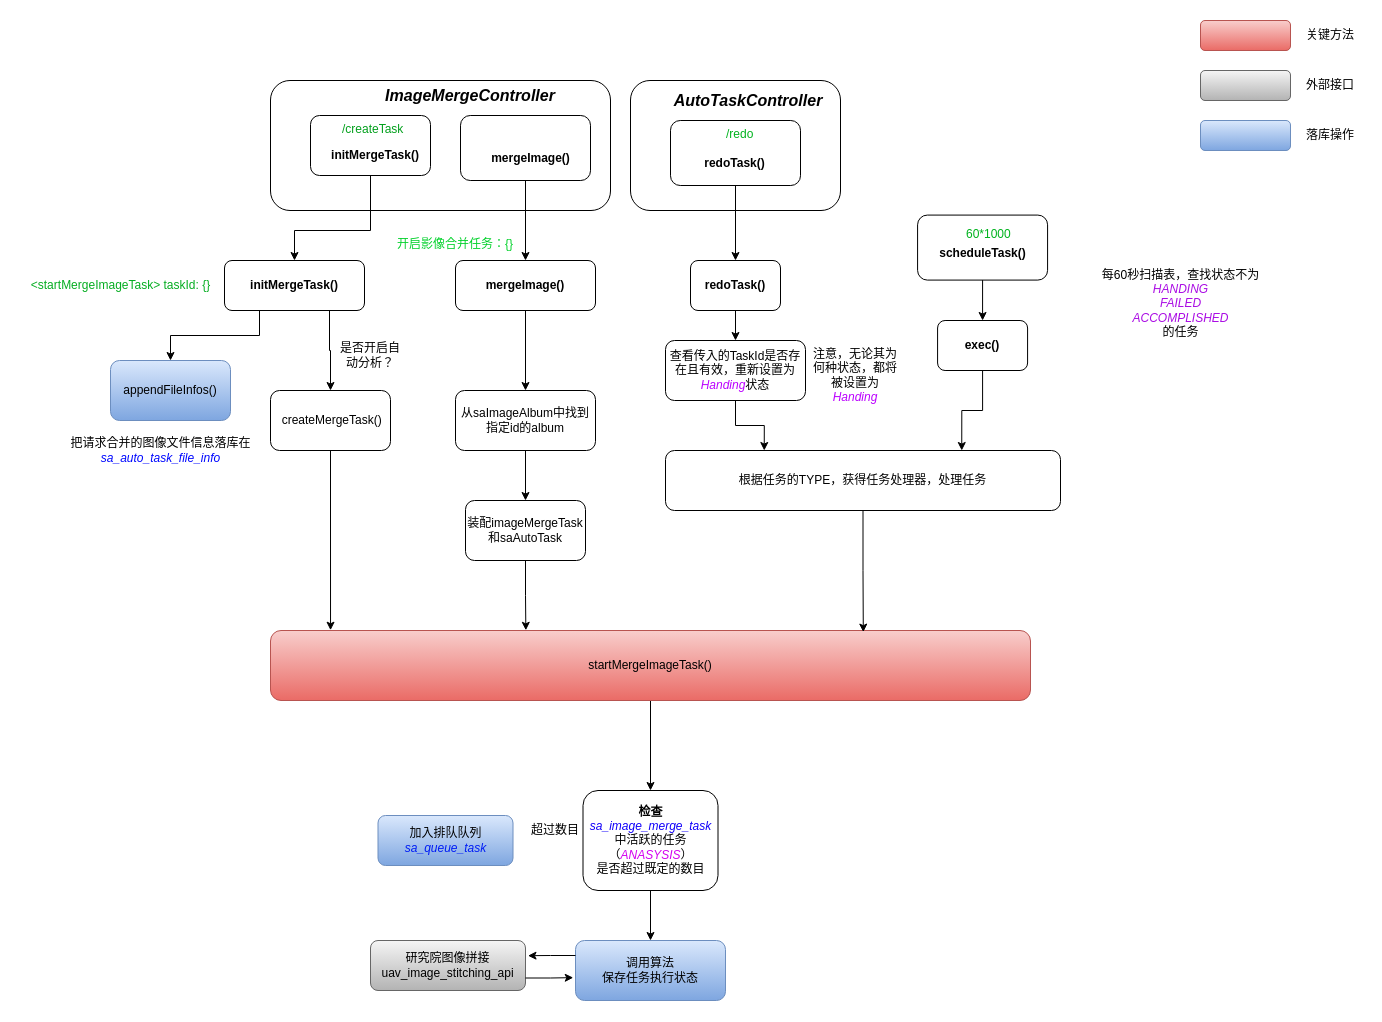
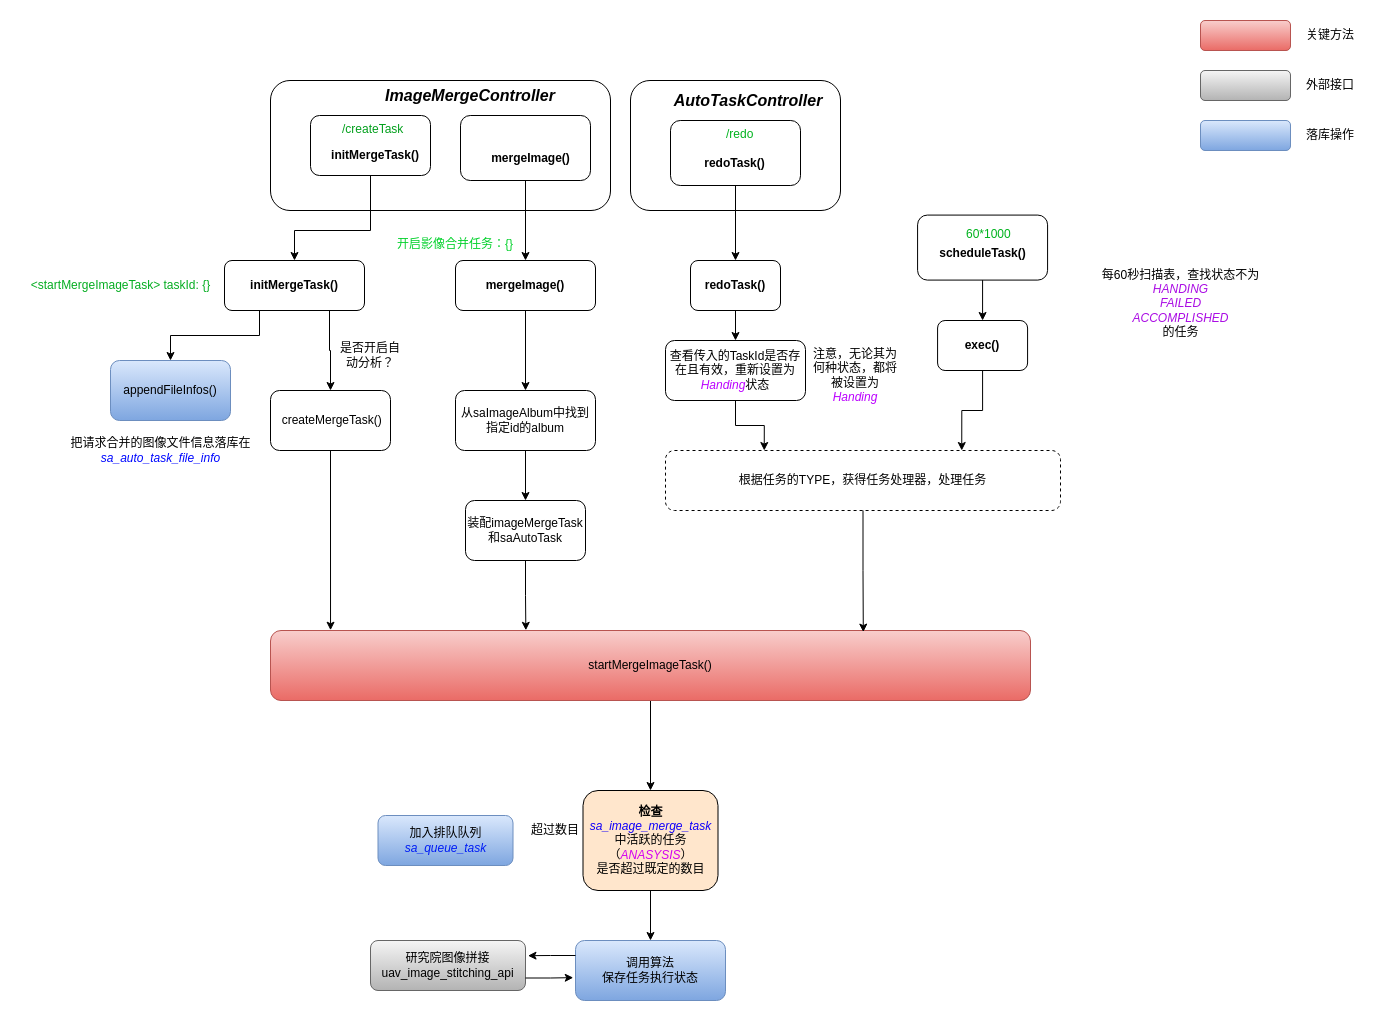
- <mxCell id="59" value="根据任务的TYPE，获得任务处理器，处理任务" style="rounded=1;whiteSpace=wrap;html=1;" parent="1" vertex="1"><mxGeometry x="665" y="450" width="395" height="60" as="geometry" /></mxCell>
+ <mxCell id="59" value="根据任务的TYPE，获得任务处理器，处理任务" style="rounded=1;whiteSpace=wrap;html=1;dashed=1;" parent="1" vertex="1"><mxGeometry x="665" y="450" width="395" height="60" as="geometry" /></mxCell>
- <mxCell id="23" value="&lt;b&gt;检查&lt;/b&gt;&lt;div&gt;&lt;i&gt;&lt;font color=&quot;#1100fa&quot;&gt;sa_image_merge_task&lt;/font&gt;&lt;/i&gt;&lt;br&gt;&lt;/div&gt;&lt;div&gt;中活跃的任务（&lt;i&gt;&lt;font color=&quot;#d400f0&quot;&gt;ANASYSIS&lt;/font&gt;&lt;/i&gt;）&lt;/div&gt;&lt;div&gt;是否超过既定的数目&lt;/div&gt;" style="rounded=1;whiteSpace=wrap;html=1;" parent="1" vertex="1"><mxGeometry x="582.5" y="790" width="135" height="100" as="geometry" /></mxCell>
+ <mxCell id="23" value="&lt;b&gt;检查&lt;/b&gt;&lt;div&gt;&lt;i&gt;&lt;font color=&quot;#1100fa&quot;&gt;sa_image_merge_task&lt;/font&gt;&lt;/i&gt;&lt;br&gt;&lt;/div&gt;&lt;div&gt;中活跃的任务（&lt;i&gt;&lt;font color=&quot;#d400f0&quot;&gt;ANASYSIS&lt;/font&gt;&lt;/i&gt;）&lt;/div&gt;&lt;div&gt;是否超过既定的数目&lt;/div&gt;" style="rounded=1;whiteSpace=wrap;html=1;fillColor=#ffe6cc;" parent="1" vertex="1"><mxGeometry x="582.5" y="790" width="135" height="100" as="geometry" /></mxCell>
